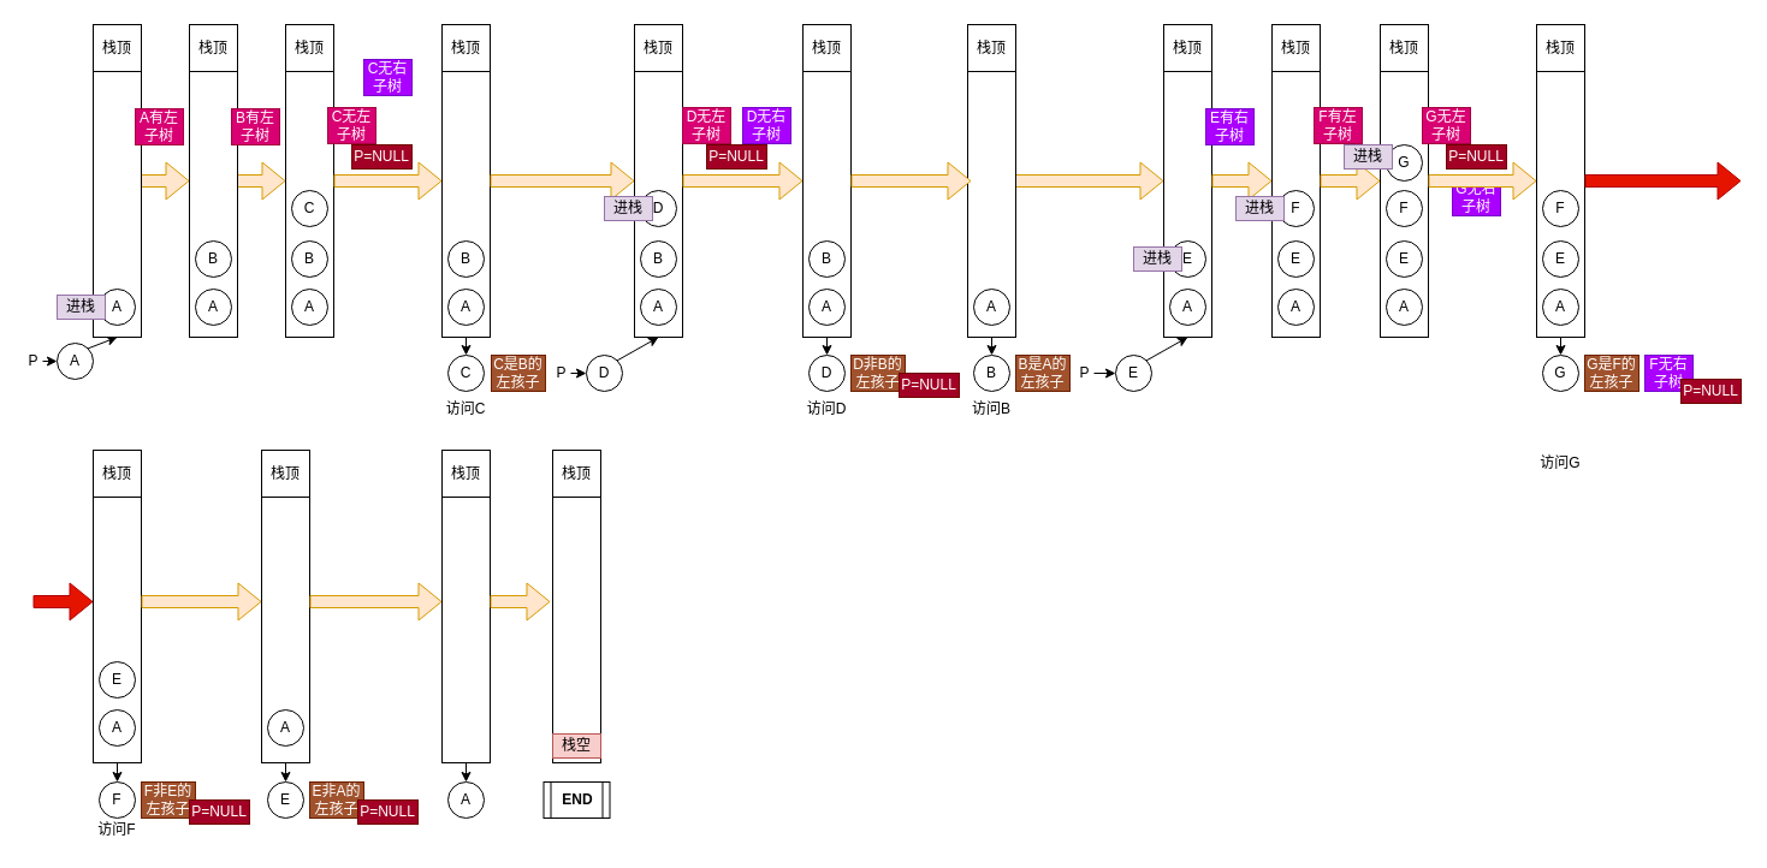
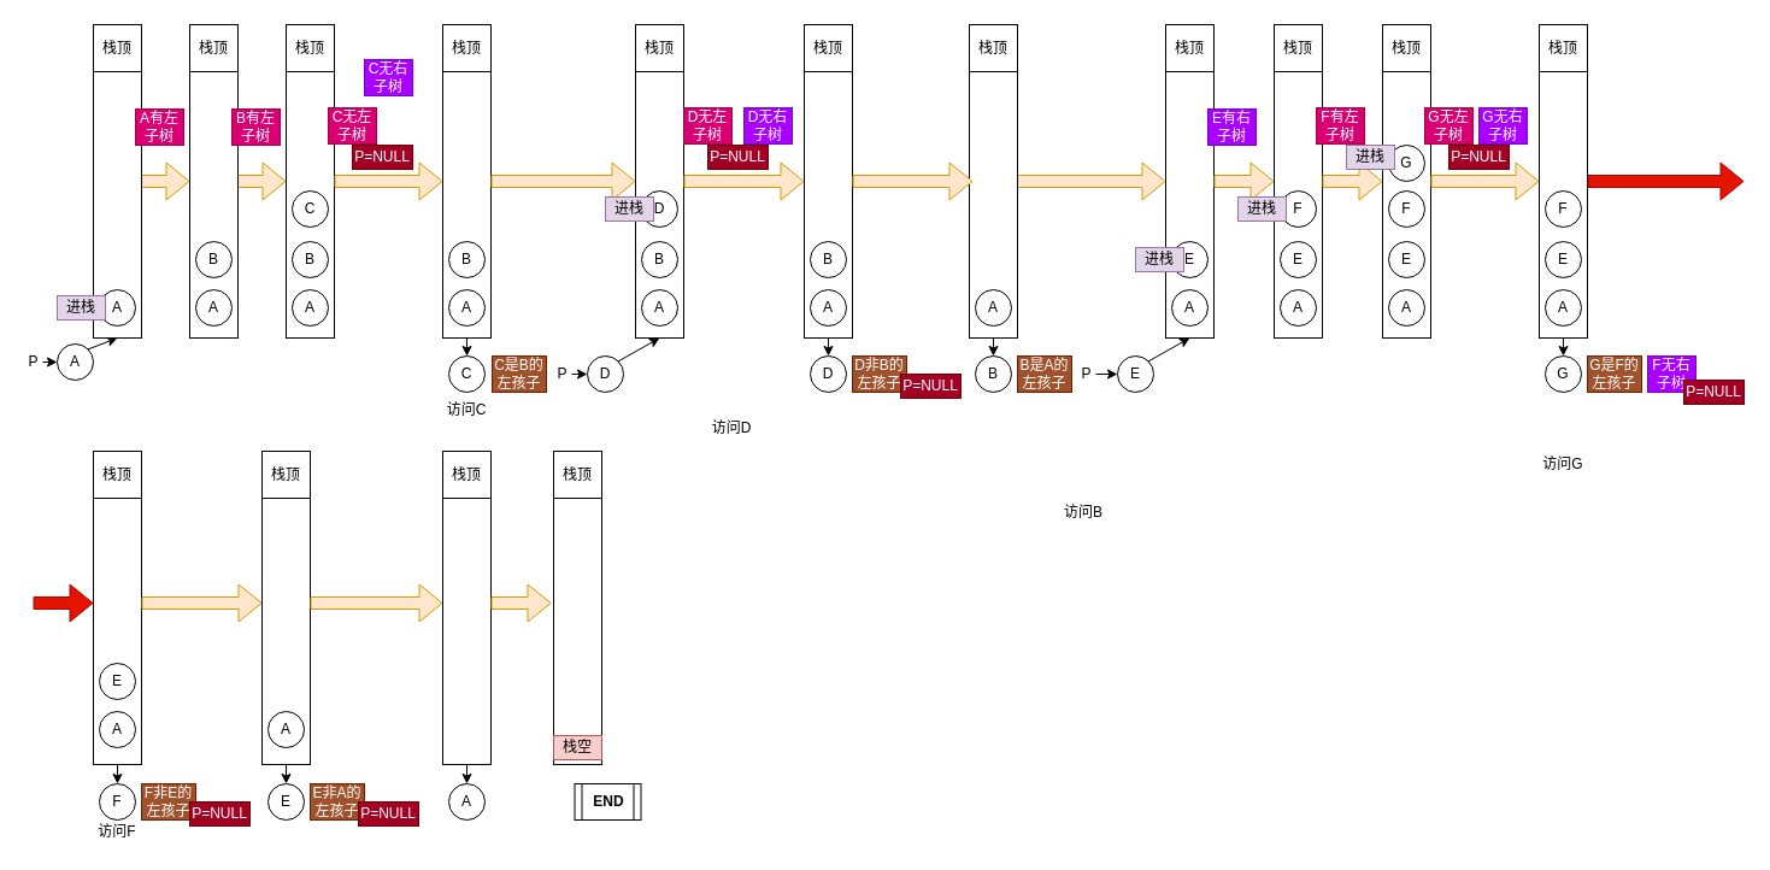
- <mxCell id="90" value="G无右子树" style="text;html=1;strokeColor=#7700CC;fillColor=#aa00ff;align=center;verticalAlign=middle;whiteSpace=wrap;rounded=0;fontColor=#ffffff;" vertex="1" parent="1"><mxGeometry x="1207" y="149" width="40" height="30" as="geometry" /></mxCell>
+ <mxCell id="90" value="G无右子树" style="text;html=1;strokeColor=#7700CC;fillColor=#aa00ff;align=center;verticalAlign=middle;whiteSpace=wrap;rounded=0;fontColor=#ffffff;" vertex="1" parent="1"><mxGeometry x="1227" y="89" width="40" height="30" as="geometry" /></mxCell>
- <mxCell id="59" value="访问D" style="text;html=1;strokeColor=none;fillColor=none;align=center;verticalAlign=middle;whiteSpace=wrap;rounded=0;" vertex="1" parent="1"><mxGeometry x="667" y="330" width="40" height="20" as="geometry" /></mxCell>
+ <mxCell id="59" value="访问D" style="text;html=1;strokeColor=none;fillColor=none;align=center;verticalAlign=middle;whiteSpace=wrap;rounded=0;" vertex="1" parent="1"><mxGeometry x="587" y="345" width="40" height="20" as="geometry" /></mxCell>
- <mxCell id="69" value="访问B" style="text;html=1;strokeColor=none;fillColor=none;align=center;verticalAlign=middle;whiteSpace=wrap;rounded=0;" vertex="1" parent="1"><mxGeometry x="804" y="330" width="40" height="20" as="geometry" /></mxCell>
+ <mxCell id="69" value="访问B" style="text;html=1;strokeColor=none;fillColor=none;align=center;verticalAlign=middle;whiteSpace=wrap;rounded=0;" vertex="1" parent="1"><mxGeometry x="879" y="415" width="40" height="20" as="geometry" /></mxCell>
- <mxCell id="145" value="&lt;b&gt;END&lt;/b&gt;" style="shape=process;whiteSpace=wrap;html=1;backgroundOutline=1;shadow=0;" vertex="1" parent="1"><mxGeometry x="451.5" y="650" width="55" height="30" as="geometry" /></mxCell>
+ <mxCell id="145" value="&lt;b&gt;END&lt;/b&gt;" style="shape=process;whiteSpace=wrap;html=1;backgroundOutline=1;shadow=0;" vertex="1" parent="1"><mxGeometry x="476.5" y="650" width="55" height="30" as="geometry" /></mxCell>
